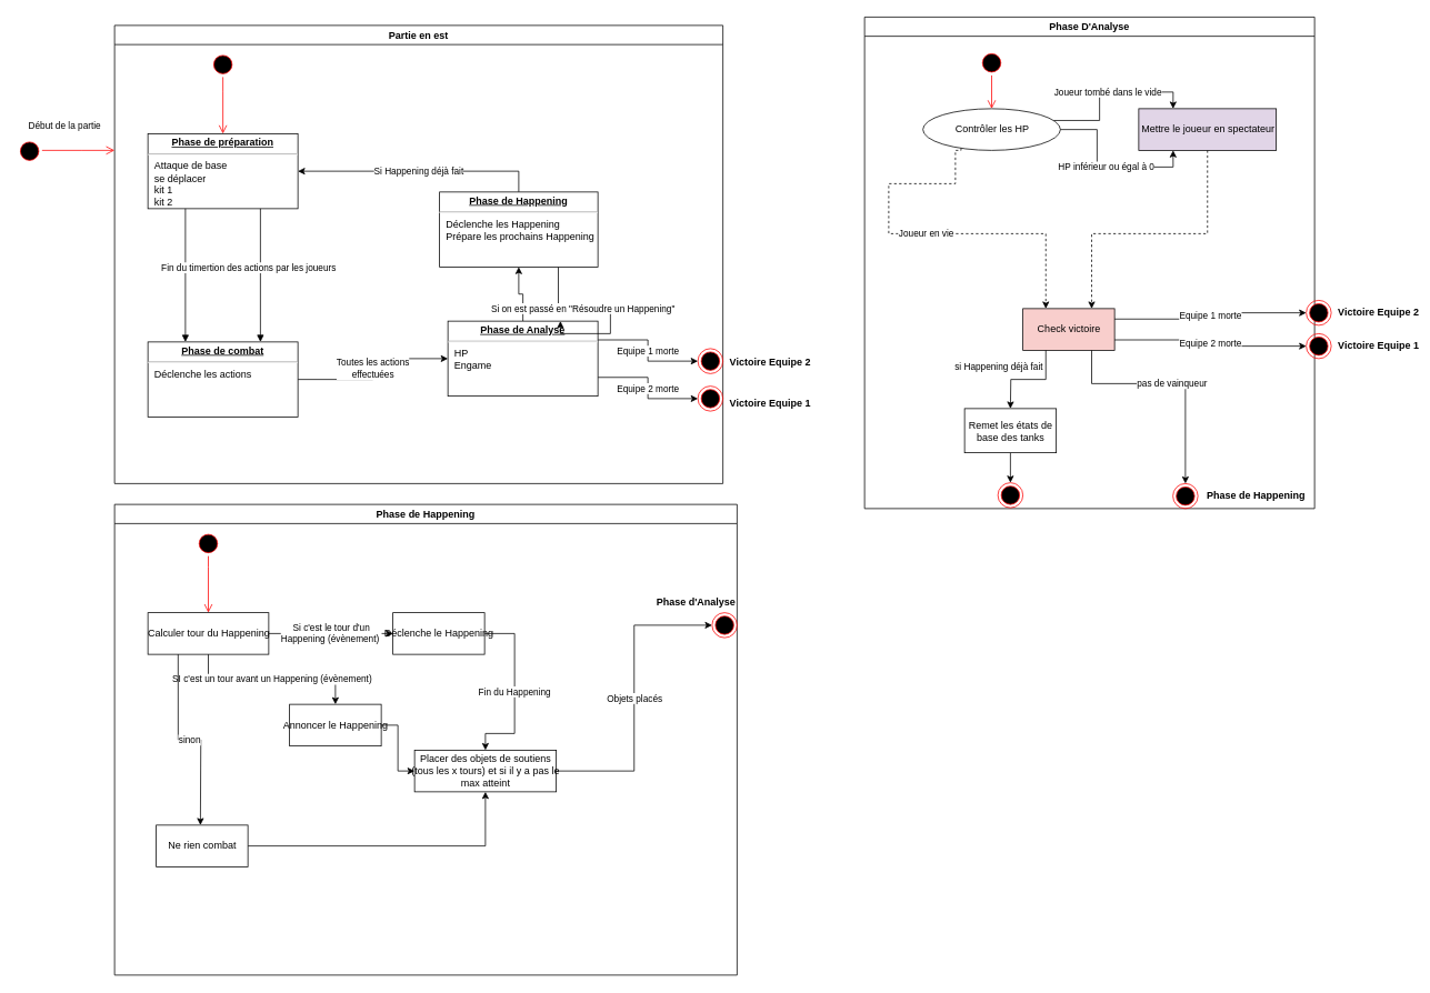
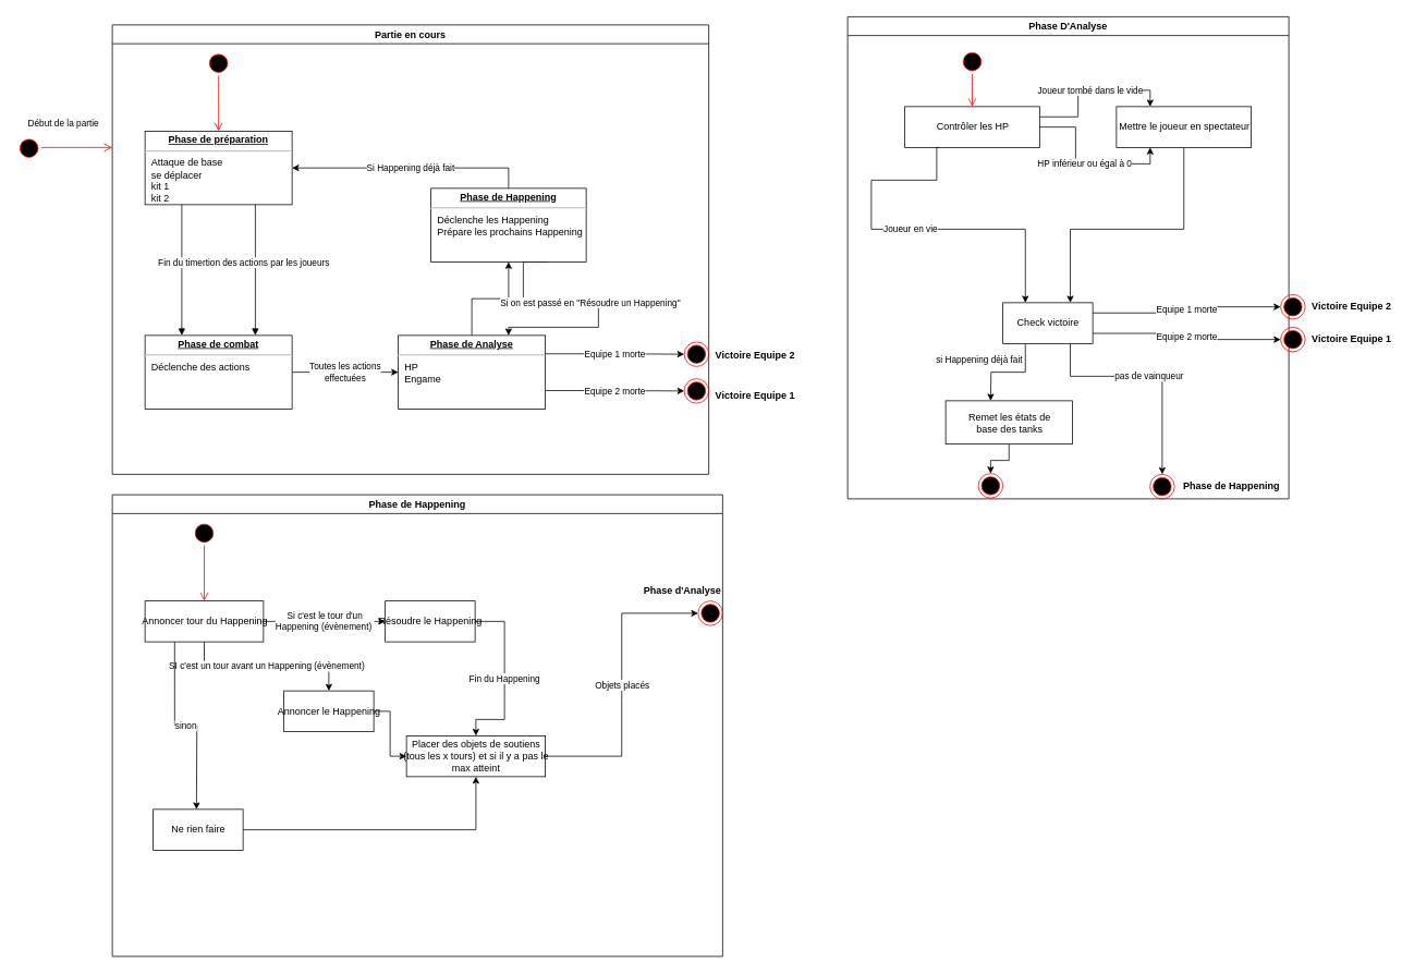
- <mxCell id="2" value="Partie en est" style="swimlane;" vertex="1" parent="1"><mxGeometry x="137" y="30" width="730" height="550" as="geometry" /></mxCell>
+ <mxCell id="2" value="Partie en cours" style="swimlane;" vertex="1" parent="1"><mxGeometry x="137" y="30" width="730" height="550" as="geometry" /></mxCell>
- <mxCell id="25" value="Contrôler les HP" style="ellipse;html=1;" vertex="1" parent="23"><mxGeometry x="70" y="110" width="165" height="50" as="geometry" /></mxCell>
+ <mxCell id="25" value="Contrôler les HP" style="html=1;" vertex="1" parent="23"><mxGeometry x="70" y="110" width="165" height="50" as="geometry" /></mxCell>
- <mxCell id="29" value="Mettre le joueur en spectateur" style="html=1;fillColor=#e1d5e7;" vertex="1" parent="23"><mxGeometry x="329" y="110" width="165" height="50" as="geometry" /></mxCell>
+ <mxCell id="29" value="Mettre le joueur en spectateur" style="html=1;" vertex="1" parent="23"><mxGeometry x="329" y="110" width="165" height="50" as="geometry" /></mxCell>
- <mxCell id="32" value="Joueur en vie" style="edgeStyle=orthogonalEdgeStyle;rounded=0;orthogonalLoop=1;jettySize=auto;html=1;exitX=0.25;exitY=1;exitDx=0;exitDy=0;entryX=0.25;entryY=0;entryDx=0;entryDy=0;dashed=1;" edge="1" parent="23" source="25" target="31"><mxGeometry relative="1" as="geometry"><mxPoint x="139" y="350" as="targetPoint" /><Array as="points"><mxPoint x="109" y="160" /><mxPoint x="109" y="200" /><mxPoint x="29" y="200" /><mxPoint x="29" y="260" /><mxPoint x="218" y="260" /></Array></mxGeometry></mxCell>
+ <mxCell id="32" value="Joueur en vie" style="edgeStyle=orthogonalEdgeStyle;rounded=0;orthogonalLoop=1;jettySize=auto;html=1;exitX=0.25;exitY=1;exitDx=0;exitDy=0;entryX=0.25;entryY=0;entryDx=0;entryDy=0;" edge="1" parent="23" source="25" target="31"><mxGeometry relative="1" as="geometry"><mxPoint x="139" y="350" as="targetPoint" /><Array as="points"><mxPoint x="109" y="160" /><mxPoint x="109" y="200" /><mxPoint x="29" y="200" /><mxPoint x="29" y="260" /><mxPoint x="218" y="260" /></Array></mxGeometry></mxCell>
- <mxCell id="28" style="edgeStyle=orthogonalEdgeStyle;rounded=0;orthogonalLoop=1;jettySize=auto;html=1;exitX=0.5;exitY=1;exitDx=0;exitDy=0;entryX=0.75;entryY=0;entryDx=0;entryDy=0;dashed=1;" edge="1" parent="23" source="29" target="31"><mxGeometry relative="1" as="geometry"><Array as="points"><mxPoint x="412" y="260" /><mxPoint x="273" y="260" /></Array></mxGeometry></mxCell>
+ <mxCell id="28" style="edgeStyle=orthogonalEdgeStyle;rounded=0;orthogonalLoop=1;jettySize=auto;html=1;exitX=0.5;exitY=1;exitDx=0;exitDy=0;entryX=0.75;entryY=0;entryDx=0;entryDy=0;" edge="1" parent="23" source="29" target="31"><mxGeometry relative="1" as="geometry"><Array as="points"><mxPoint x="412" y="260" /><mxPoint x="273" y="260" /></Array></mxGeometry></mxCell>
- <mxCell id="31" value="Check victoire" style="html=1;fillColor=#f8cecc;" vertex="1" parent="23"><mxGeometry x="190" y="350" width="110" height="50" as="geometry" /></mxCell>
+ <mxCell id="31" value="Check victoire" style="html=1;" vertex="1" parent="23"><mxGeometry x="190" y="350" width="110" height="50" as="geometry" /></mxCell>
- <mxCell id="11" value="&lt;p style=&quot;margin:0px;margin-top:4px;text-align:center;text-decoration:underline;&quot;&gt;&lt;b&gt;Phase de combat&lt;/b&gt;&lt;/p&gt;&lt;hr&gt;&lt;p style=&quot;margin:0px;margin-left:8px;&quot;&gt;Déclenche les actions&lt;/p&gt;&lt;p style=&quot;margin:0px;margin-left:8px;&quot;&gt;&lt;br&gt;&lt;/p&gt;" style="verticalAlign=top;align=left;overflow=fill;fontSize=12;fontFamily=Helvetica;html=1;" vertex="1" parent="2"><mxGeometry x="40" y="380" width="180" height="90" as="geometry" /></mxCell>
+ <mxCell id="11" value="&lt;p style=&quot;margin:0px;margin-top:4px;text-align:center;text-decoration:underline;&quot;&gt;&lt;b&gt;Phase de combat&lt;/b&gt;&lt;/p&gt;&lt;hr&gt;&lt;p style=&quot;margin:0px;margin-left:8px;&quot;&gt;Déclenche des actions&lt;/p&gt;&lt;p style=&quot;margin:0px;margin-left:8px;&quot;&gt;&lt;br&gt;&lt;/p&gt;" style="verticalAlign=top;align=left;overflow=fill;fontSize=12;fontFamily=Helvetica;html=1;" vertex="1" parent="2"><mxGeometry x="40" y="380" width="180" height="90" as="geometry" /></mxCell>
- <mxCell id="15" value="&lt;p style=&quot;margin:0px;margin-top:4px;text-align:center;text-decoration:underline;&quot;&gt;&lt;b&gt;Phase de Analyse&lt;/b&gt;&lt;/p&gt;&lt;hr&gt;&lt;p style=&quot;margin:0px;margin-left:8px;&quot;&gt;HP&lt;/p&gt;&lt;p style=&quot;margin:0px;margin-left:8px;&quot;&gt;&lt;span style=&quot;background-color: initial;&quot;&gt;Engame&lt;/span&gt;&lt;br&gt;&lt;/p&gt;" style="verticalAlign=top;align=left;overflow=fill;fontSize=12;fontFamily=Helvetica;html=1;" vertex="1" parent="2"><mxGeometry x="400" y="355" width="180" height="90" as="geometry" /></mxCell>
+ <mxCell id="15" value="&lt;p style=&quot;margin:0px;margin-top:4px;text-align:center;text-decoration:underline;&quot;&gt;&lt;b&gt;Phase de Analyse&lt;/b&gt;&lt;/p&gt;&lt;hr&gt;&lt;p style=&quot;margin:0px;margin-left:8px;&quot;&gt;HP&lt;/p&gt;&lt;p style=&quot;margin:0px;margin-left:8px;&quot;&gt;&lt;span style=&quot;background-color: initial;&quot;&gt;Engame&lt;/span&gt;&lt;br&gt;&lt;/p&gt;" style="verticalAlign=top;align=left;overflow=fill;fontSize=12;fontFamily=Helvetica;html=1;" vertex="1" parent="2"><mxGeometry x="350" y="380" width="180" height="90" as="geometry" /></mxCell>
- <mxCell id="39" value="Remet les états de &lt;br&gt;base des tanks" style="html=1;" vertex="1" parent="23"><mxGeometry x="120" y="470" width="110" height="53" as="geometry" /></mxCell>
+ <mxCell id="39" value="Remet les états de &lt;br&gt;base des tanks" style="html=1;" vertex="1" parent="23"><mxGeometry x="120" y="470" width="155" height="53" as="geometry" /></mxCell>
- <mxCell id="49" value="Calculer tour du Happening" style="html=1;" vertex="1" parent="46"><mxGeometry x="40" y="130" width="145" height="50" as="geometry" /></mxCell>
+ <mxCell id="49" value="Annoncer tour du Happening" style="html=1;" vertex="1" parent="46"><mxGeometry x="40" y="130" width="145" height="50" as="geometry" /></mxCell>
- <mxCell id="51" value="Déclenche le Happening" style="html=1;" vertex="1" parent="46"><mxGeometry x="334" y="130" width="110" height="50" as="geometry" /></mxCell>
+ <mxCell id="51" value="Résoudre le Happening" style="html=1;" vertex="1" parent="46"><mxGeometry x="334" y="130" width="110" height="50" as="geometry" /></mxCell>
- <mxCell id="58" value="Ne rien combat" style="html=1;" vertex="1" parent="46"><mxGeometry x="50" y="385" width="110" height="50" as="geometry" /></mxCell>
+ <mxCell id="58" value="Ne rien faire" style="html=1;" vertex="1" parent="46"><mxGeometry x="50" y="385" width="110" height="50" as="geometry" /></mxCell>
